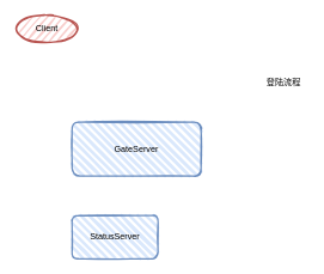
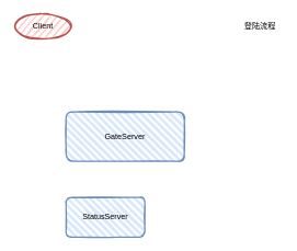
- <mxCell id="3" value="登陆流程" style="text;html=1;align=center;verticalAlign=middle;resizable=0;points=[];autosize=1;strokeColor=none;fillColor=none;" vertex="1" parent="1"><mxGeometry x="360" y="100" width="70" height="30" as="geometry" /></mxCell>
+ <mxCell id="3" value="登陆流程" style="text;html=1;align=center;verticalAlign=middle;resizable=0;points=[];autosize=1;strokeColor=none;fillColor=none;" vertex="1" parent="1"><mxGeometry x="360" y="25" width="70" height="30" as="geometry" /></mxCell>
